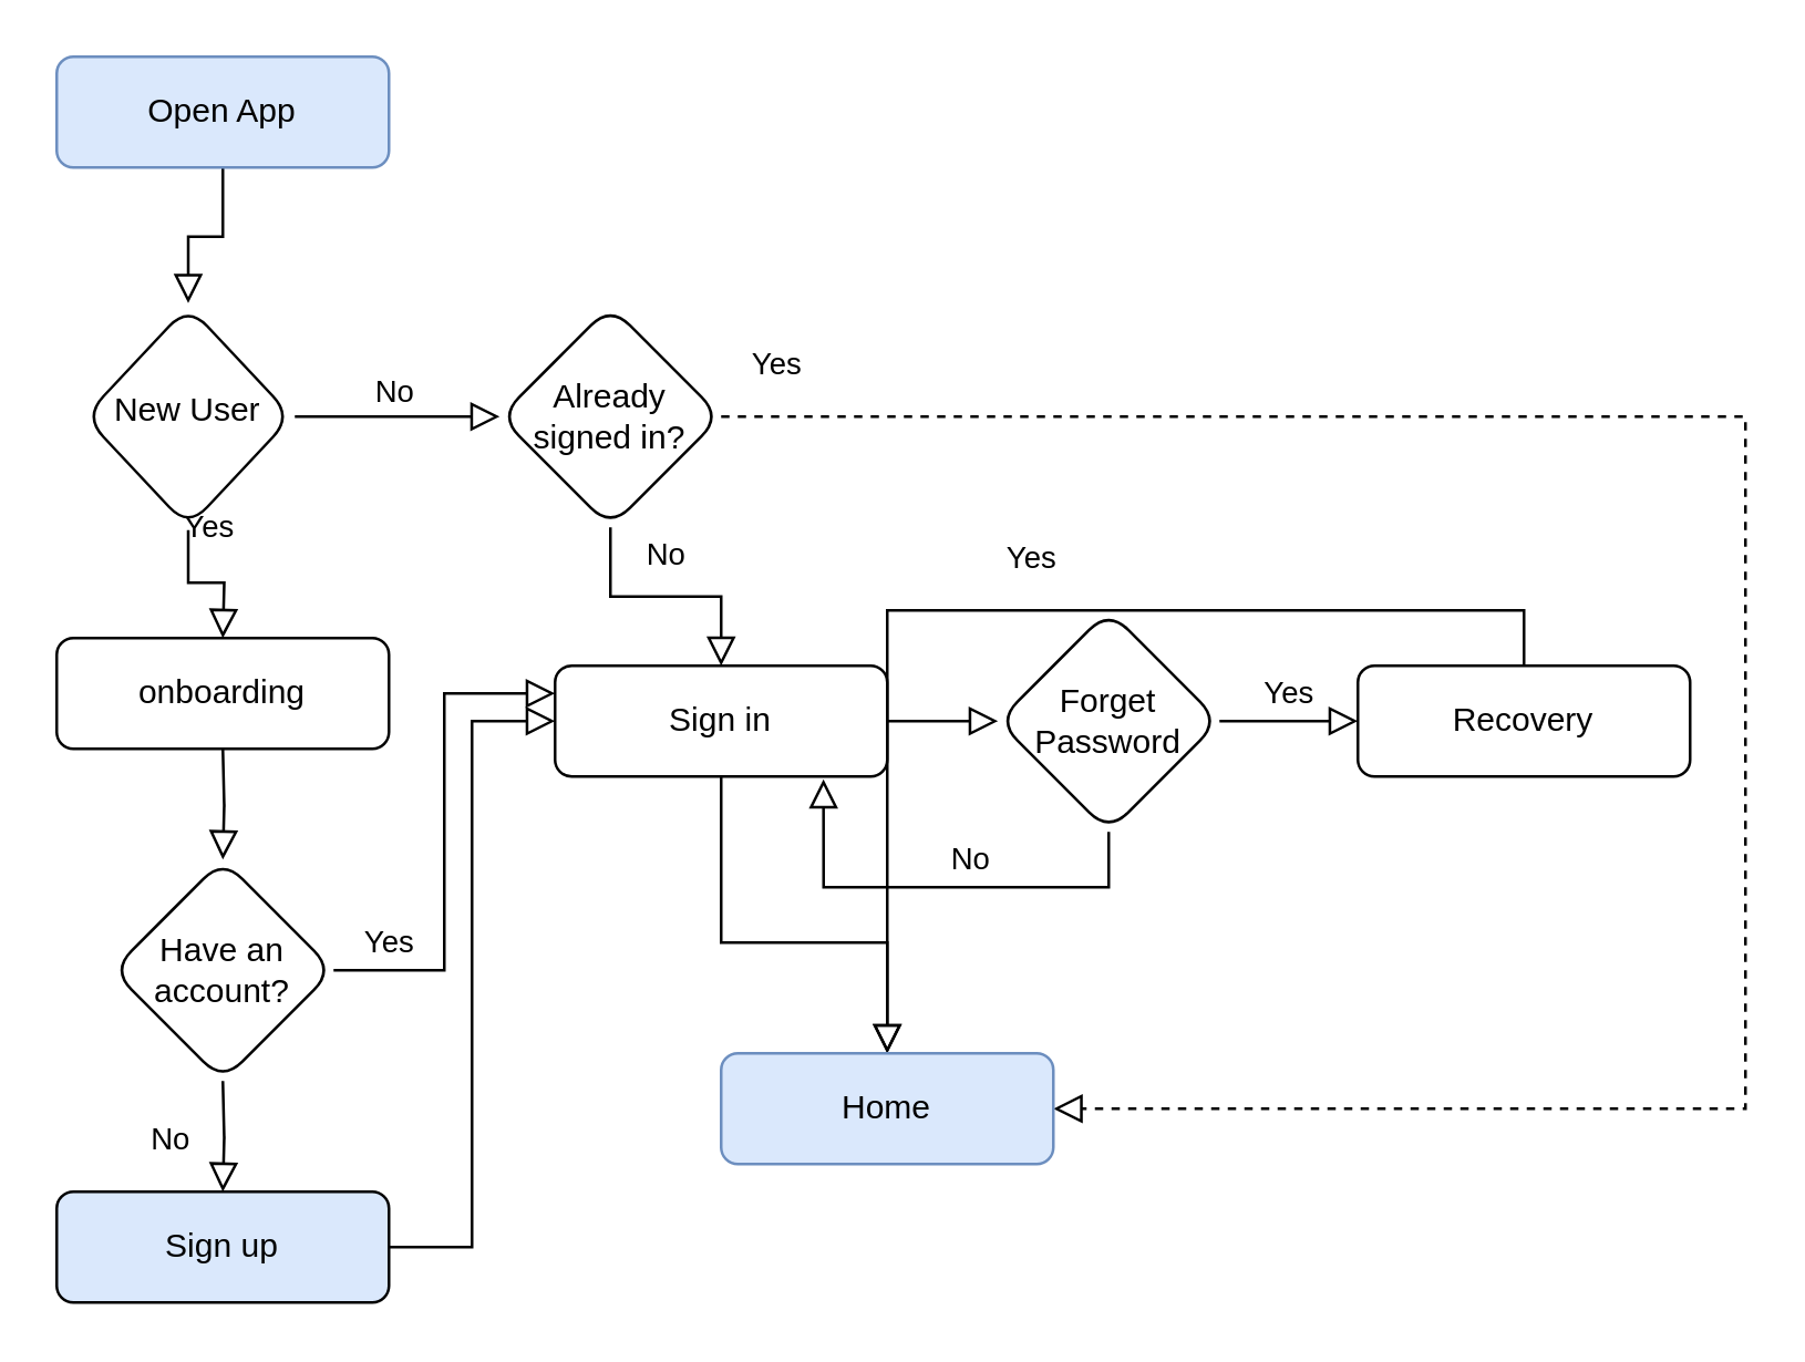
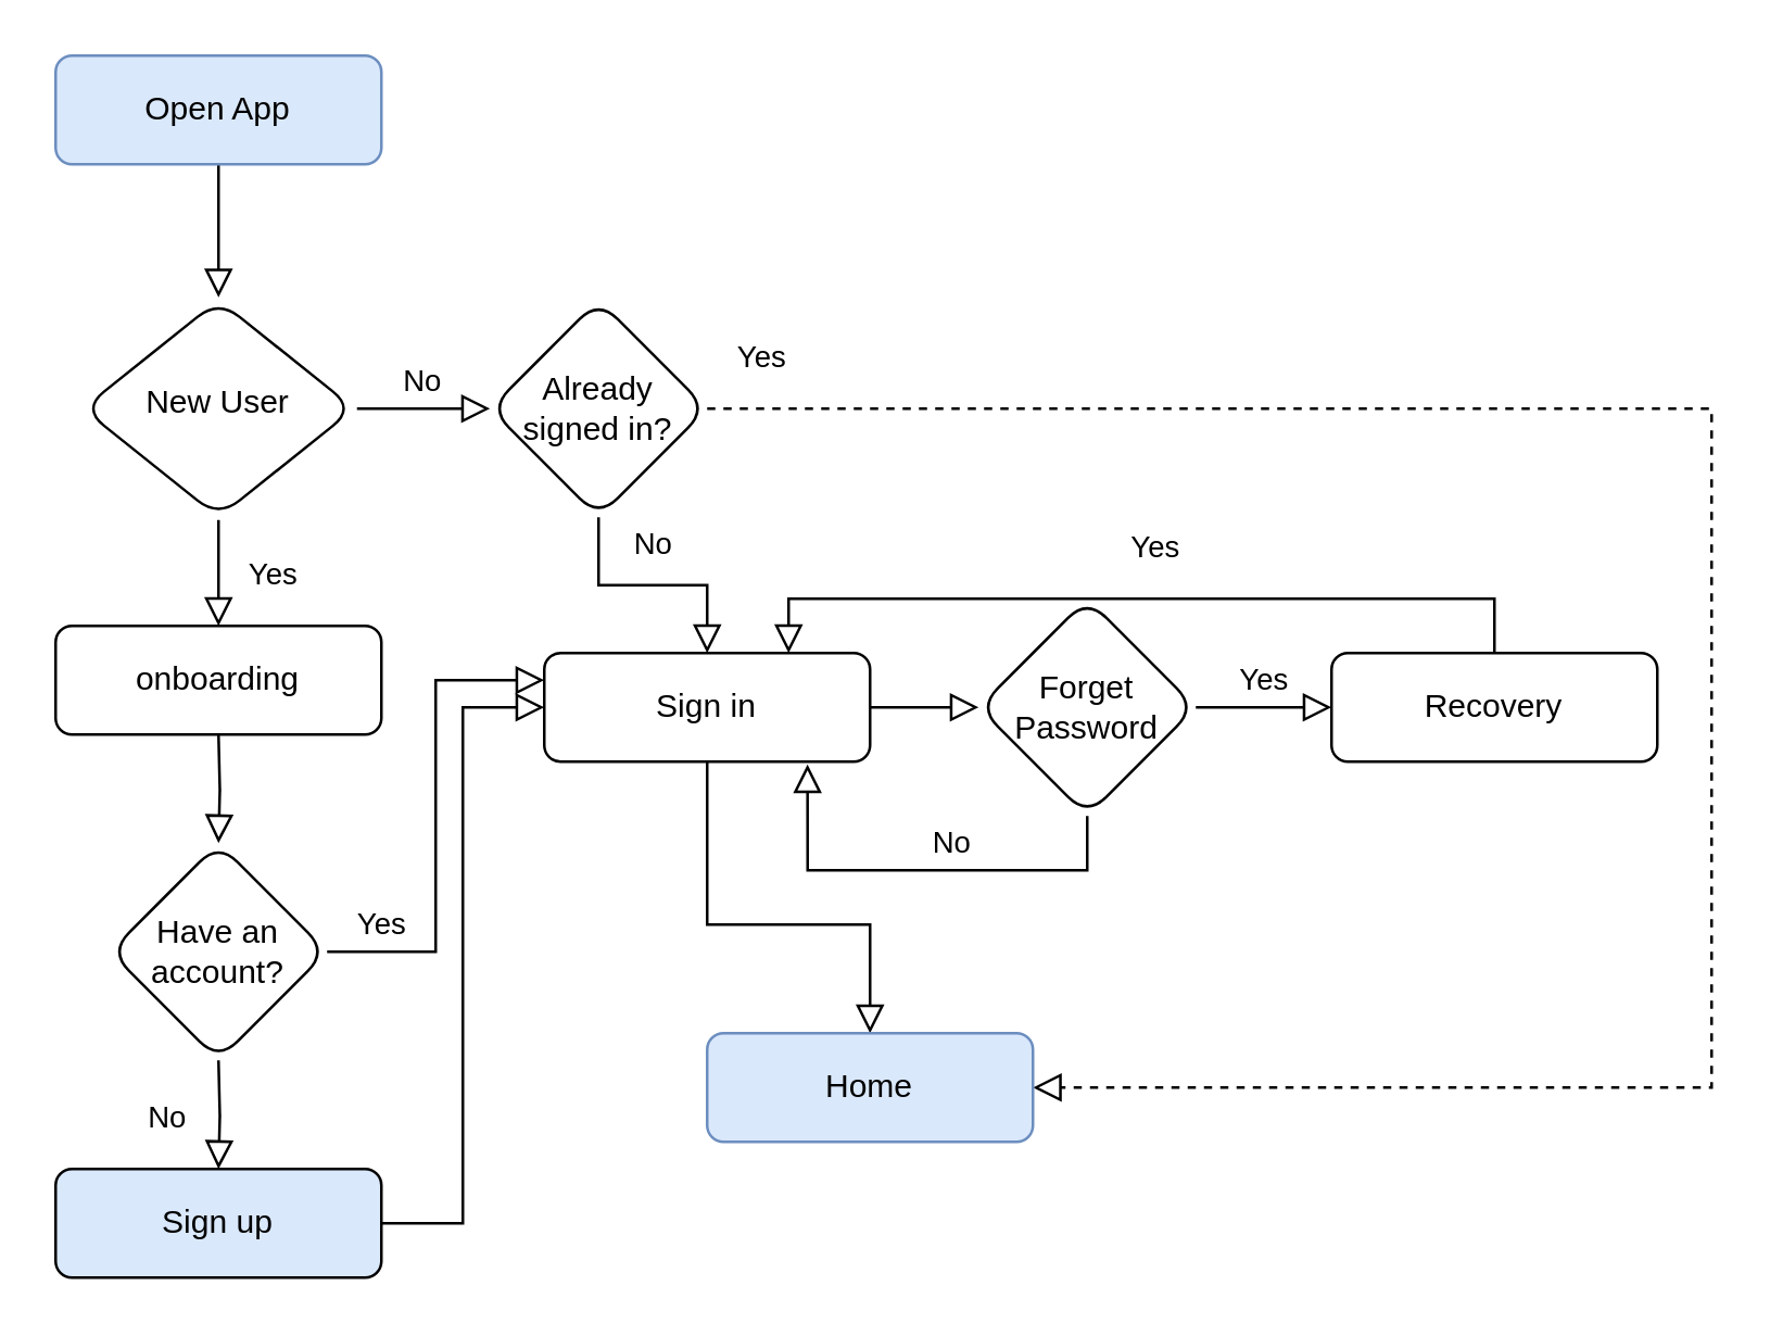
- <mxCell id="6" value="New User" style="rhombus;whiteSpace=wrap;html=1;shadow=0;fontFamily=Helvetica;fontSize=12;align=center;strokeWidth=1;spacing=6;spacingTop=-4;perimeterSpacing=1;rounded=1;" parent="1" vertex="1"><mxGeometry x="30" y="110" width="75" height="80" as="geometry" /></mxCell>
+ <mxCell id="6" value="New User" style="rhombus;whiteSpace=wrap;html=1;shadow=0;fontFamily=Helvetica;fontSize=12;align=center;strokeWidth=1;spacing=6;spacingTop=-4;perimeterSpacing=1;rounded=1;" parent="1" vertex="1"><mxGeometry x="30" y="110" width="100" height="80" as="geometry" /></mxCell>
- <mxCell id="23" value="Yes" style="edgeStyle=orthogonalEdgeStyle;rounded=0;orthogonalLoop=1;jettySize=auto;html=1;exitX=0.5;exitY=0;exitDx=0;exitDy=0;fontColor=#000000;shadow=0;strokeWidth=1;labelBackgroundColor=none;endFill=0;endArrow=block;endSize=8;verticalAlign=bottom;" edge="1" parent="1" source="24" target="25"><mxGeometry x="-0.034" y="-10" relative="1" as="geometry"><mxPoint as="offset" /></mxGeometry></mxCell>
+ <mxCell id="23" value="Yes" style="edgeStyle=orthogonalEdgeStyle;rounded=0;orthogonalLoop=1;jettySize=auto;html=1;exitX=0.5;exitY=0;exitDx=0;exitDy=0;entryX=0.75;entryY=0;entryDx=0;entryDy=0;fontColor=#000000;shadow=0;strokeWidth=1;labelBackgroundColor=none;endFill=0;endArrow=block;endSize=8;verticalAlign=bottom;" edge="1" parent="1" source="24" target="18"><mxGeometry x="-0.034" y="-10" relative="1" as="geometry"><mxPoint as="offset" /></mxGeometry></mxCell>
